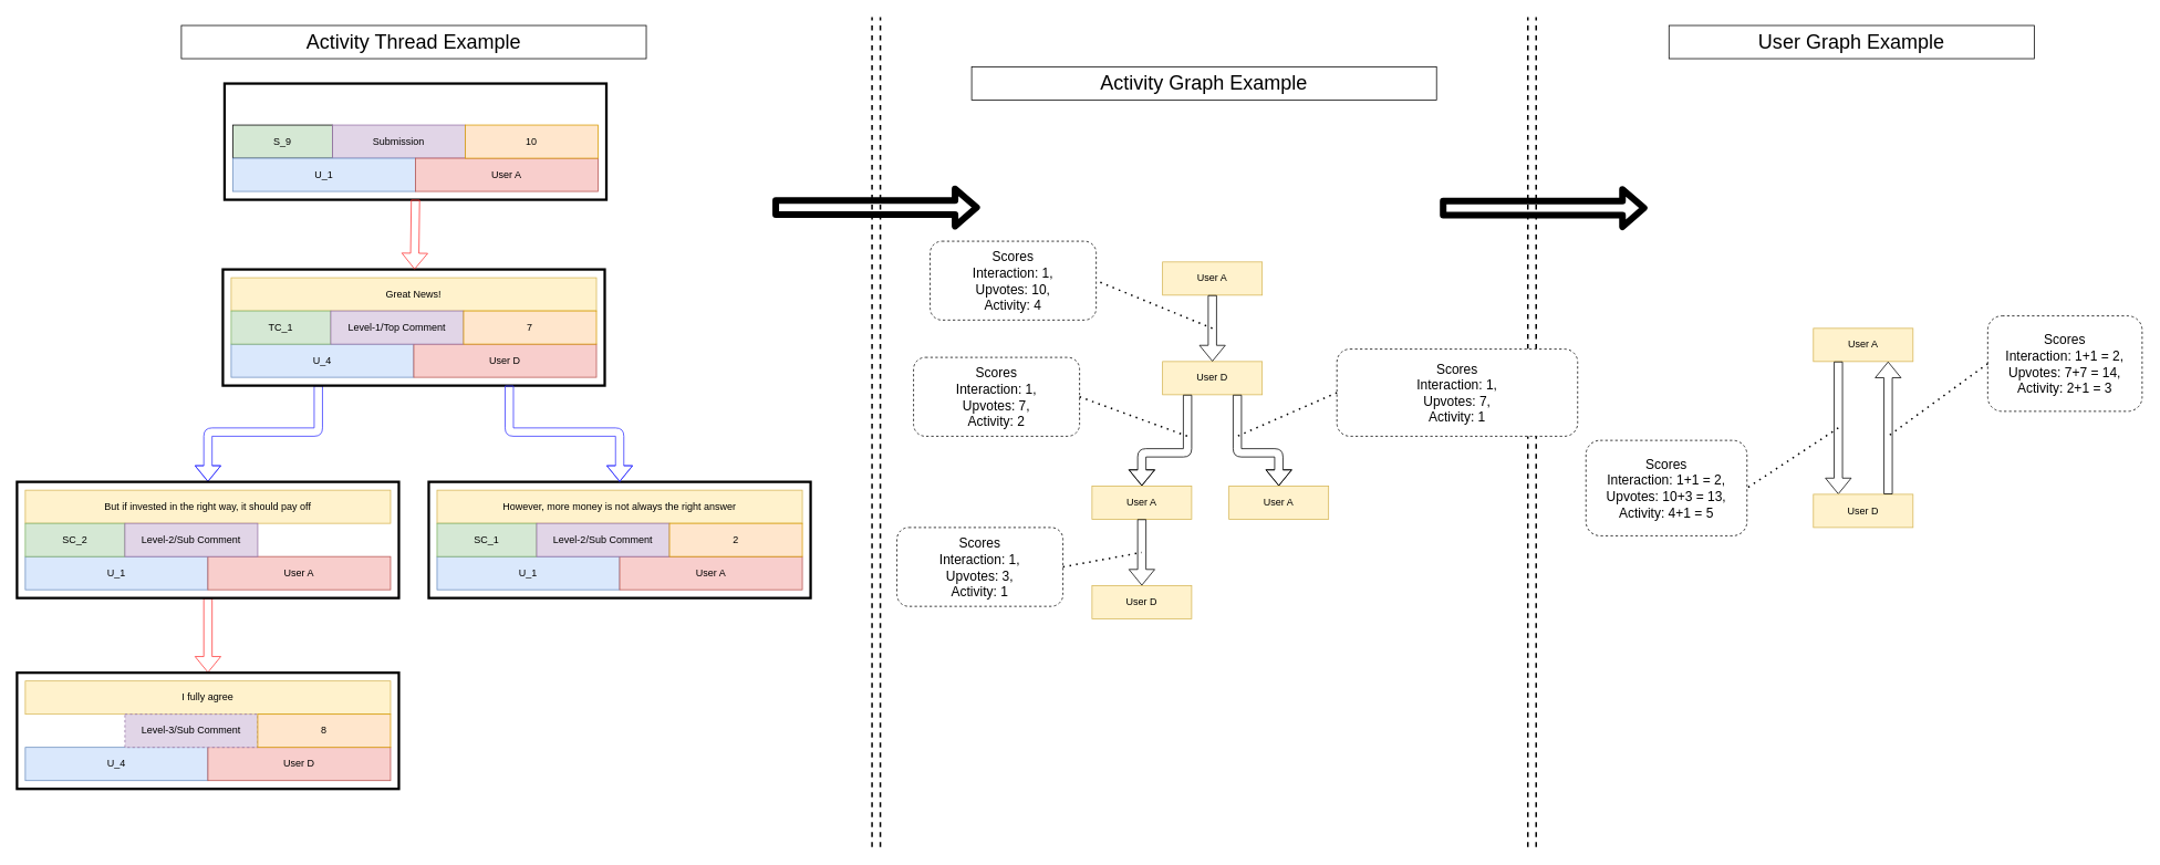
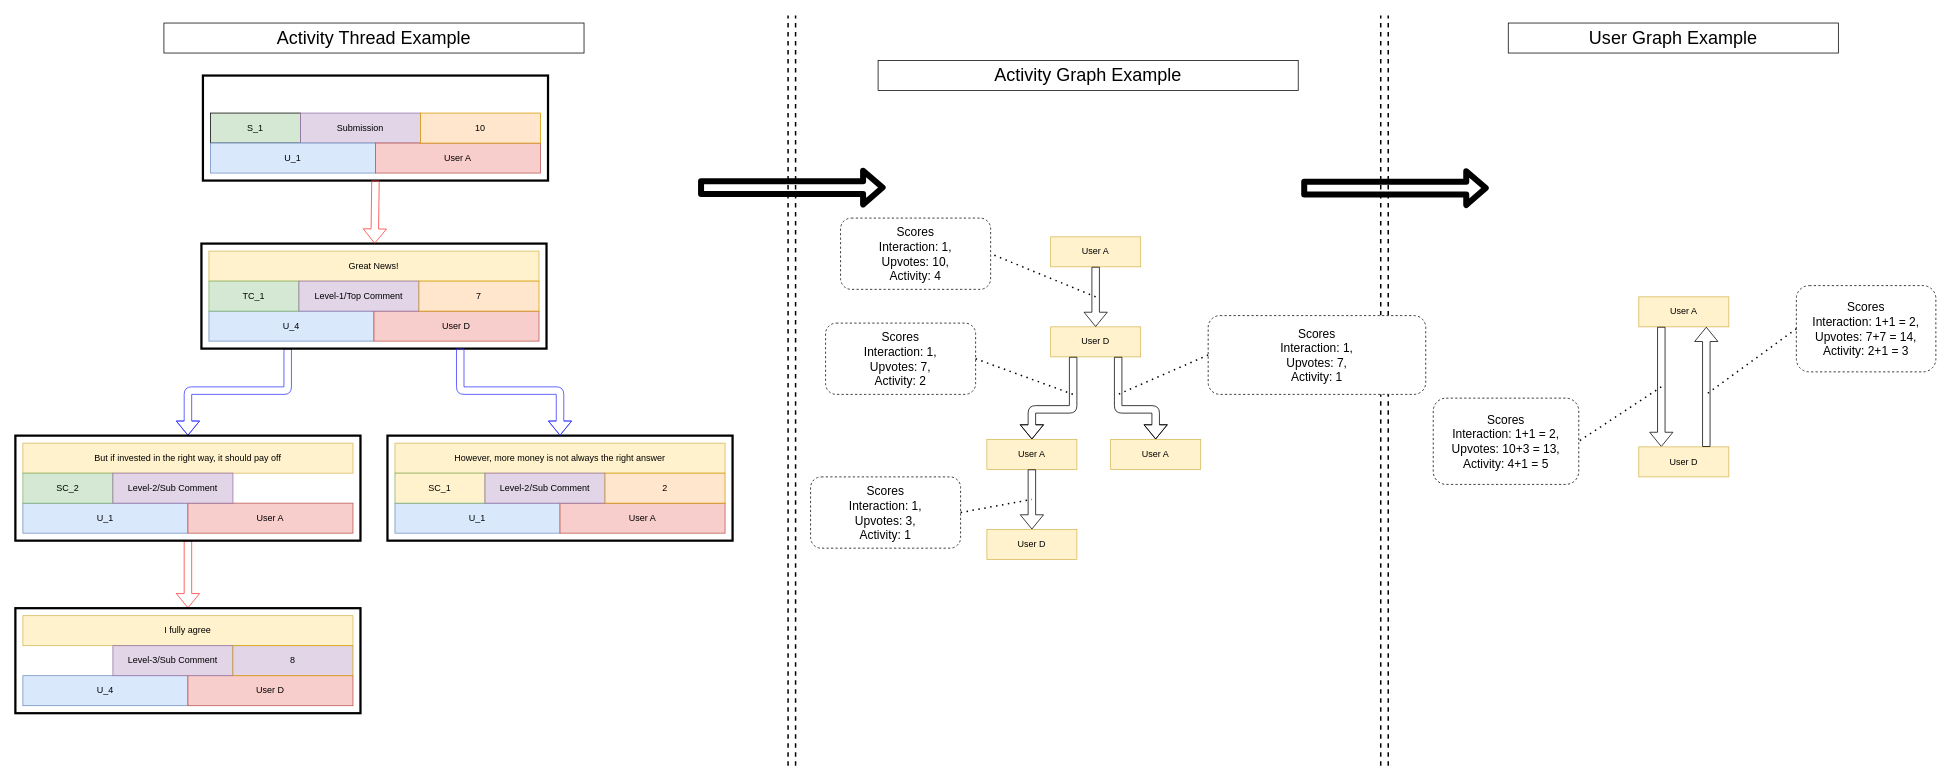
- <mxCell id="8" value="S_9" style="rounded=0;whiteSpace=wrap;html=1;fillColor=#d5e8d4;labelBorderColor=none;" vertex="1" parent="1"><mxGeometry x="280" y="150" width="120" height="40" as="geometry" /></mxCell>
+ <mxCell id="8" value="S_1" style="rounded=0;whiteSpace=wrap;html=1;fillColor=#d5e8d4;labelBorderColor=none;" vertex="1" parent="1"><mxGeometry x="280" y="150" width="120" height="40" as="geometry" /></mxCell>
- <mxCell id="25" value="SC_1" style="rounded=0;whiteSpace=wrap;html=1;strokeColor=#82b366;fillColor=#d5e8d4;" vertex="1" parent="1"><mxGeometry x="526" y="630" width="120" height="40" as="geometry" /></mxCell>
+ <mxCell id="25" value="SC_1" style="rounded=0;whiteSpace=wrap;html=1;strokeColor=#82b366;fillColor=#fff2cc;" vertex="1" parent="1"><mxGeometry x="526" y="630" width="120" height="40" as="geometry" /></mxCell>
- <mxCell id="33" value="&lt;span&gt;Level-3/Sub Comment&lt;/span&gt;" style="rounded=0;whiteSpace=wrap;html=1;strokeColor=#9673a6;fillColor=#e1d5e7;dashed=1;" vertex="1" parent="1"><mxGeometry x="150" y="860" width="160" height="40" as="geometry" /></mxCell>
+ <mxCell id="33" value="&lt;span&gt;Level-3/Sub Comment&lt;/span&gt;" style="rounded=0;whiteSpace=wrap;html=1;strokeColor=#9673a6;fillColor=#e1d5e7;" vertex="1" parent="1"><mxGeometry x="150" y="860" width="160" height="40" as="geometry" /></mxCell>
- <mxCell id="34" value="8" style="rounded=0;whiteSpace=wrap;html=1;strokeColor=#d79b00;fillColor=#ffe6cc;" vertex="1" parent="1"><mxGeometry x="310" y="860" width="160" height="40" as="geometry" /></mxCell>
+ <mxCell id="34" value="8" style="rounded=0;whiteSpace=wrap;html=1;strokeColor=#d79b00;fillColor=#e1d5e7;" vertex="1" parent="1"><mxGeometry x="310" y="860" width="160" height="40" as="geometry" /></mxCell>
